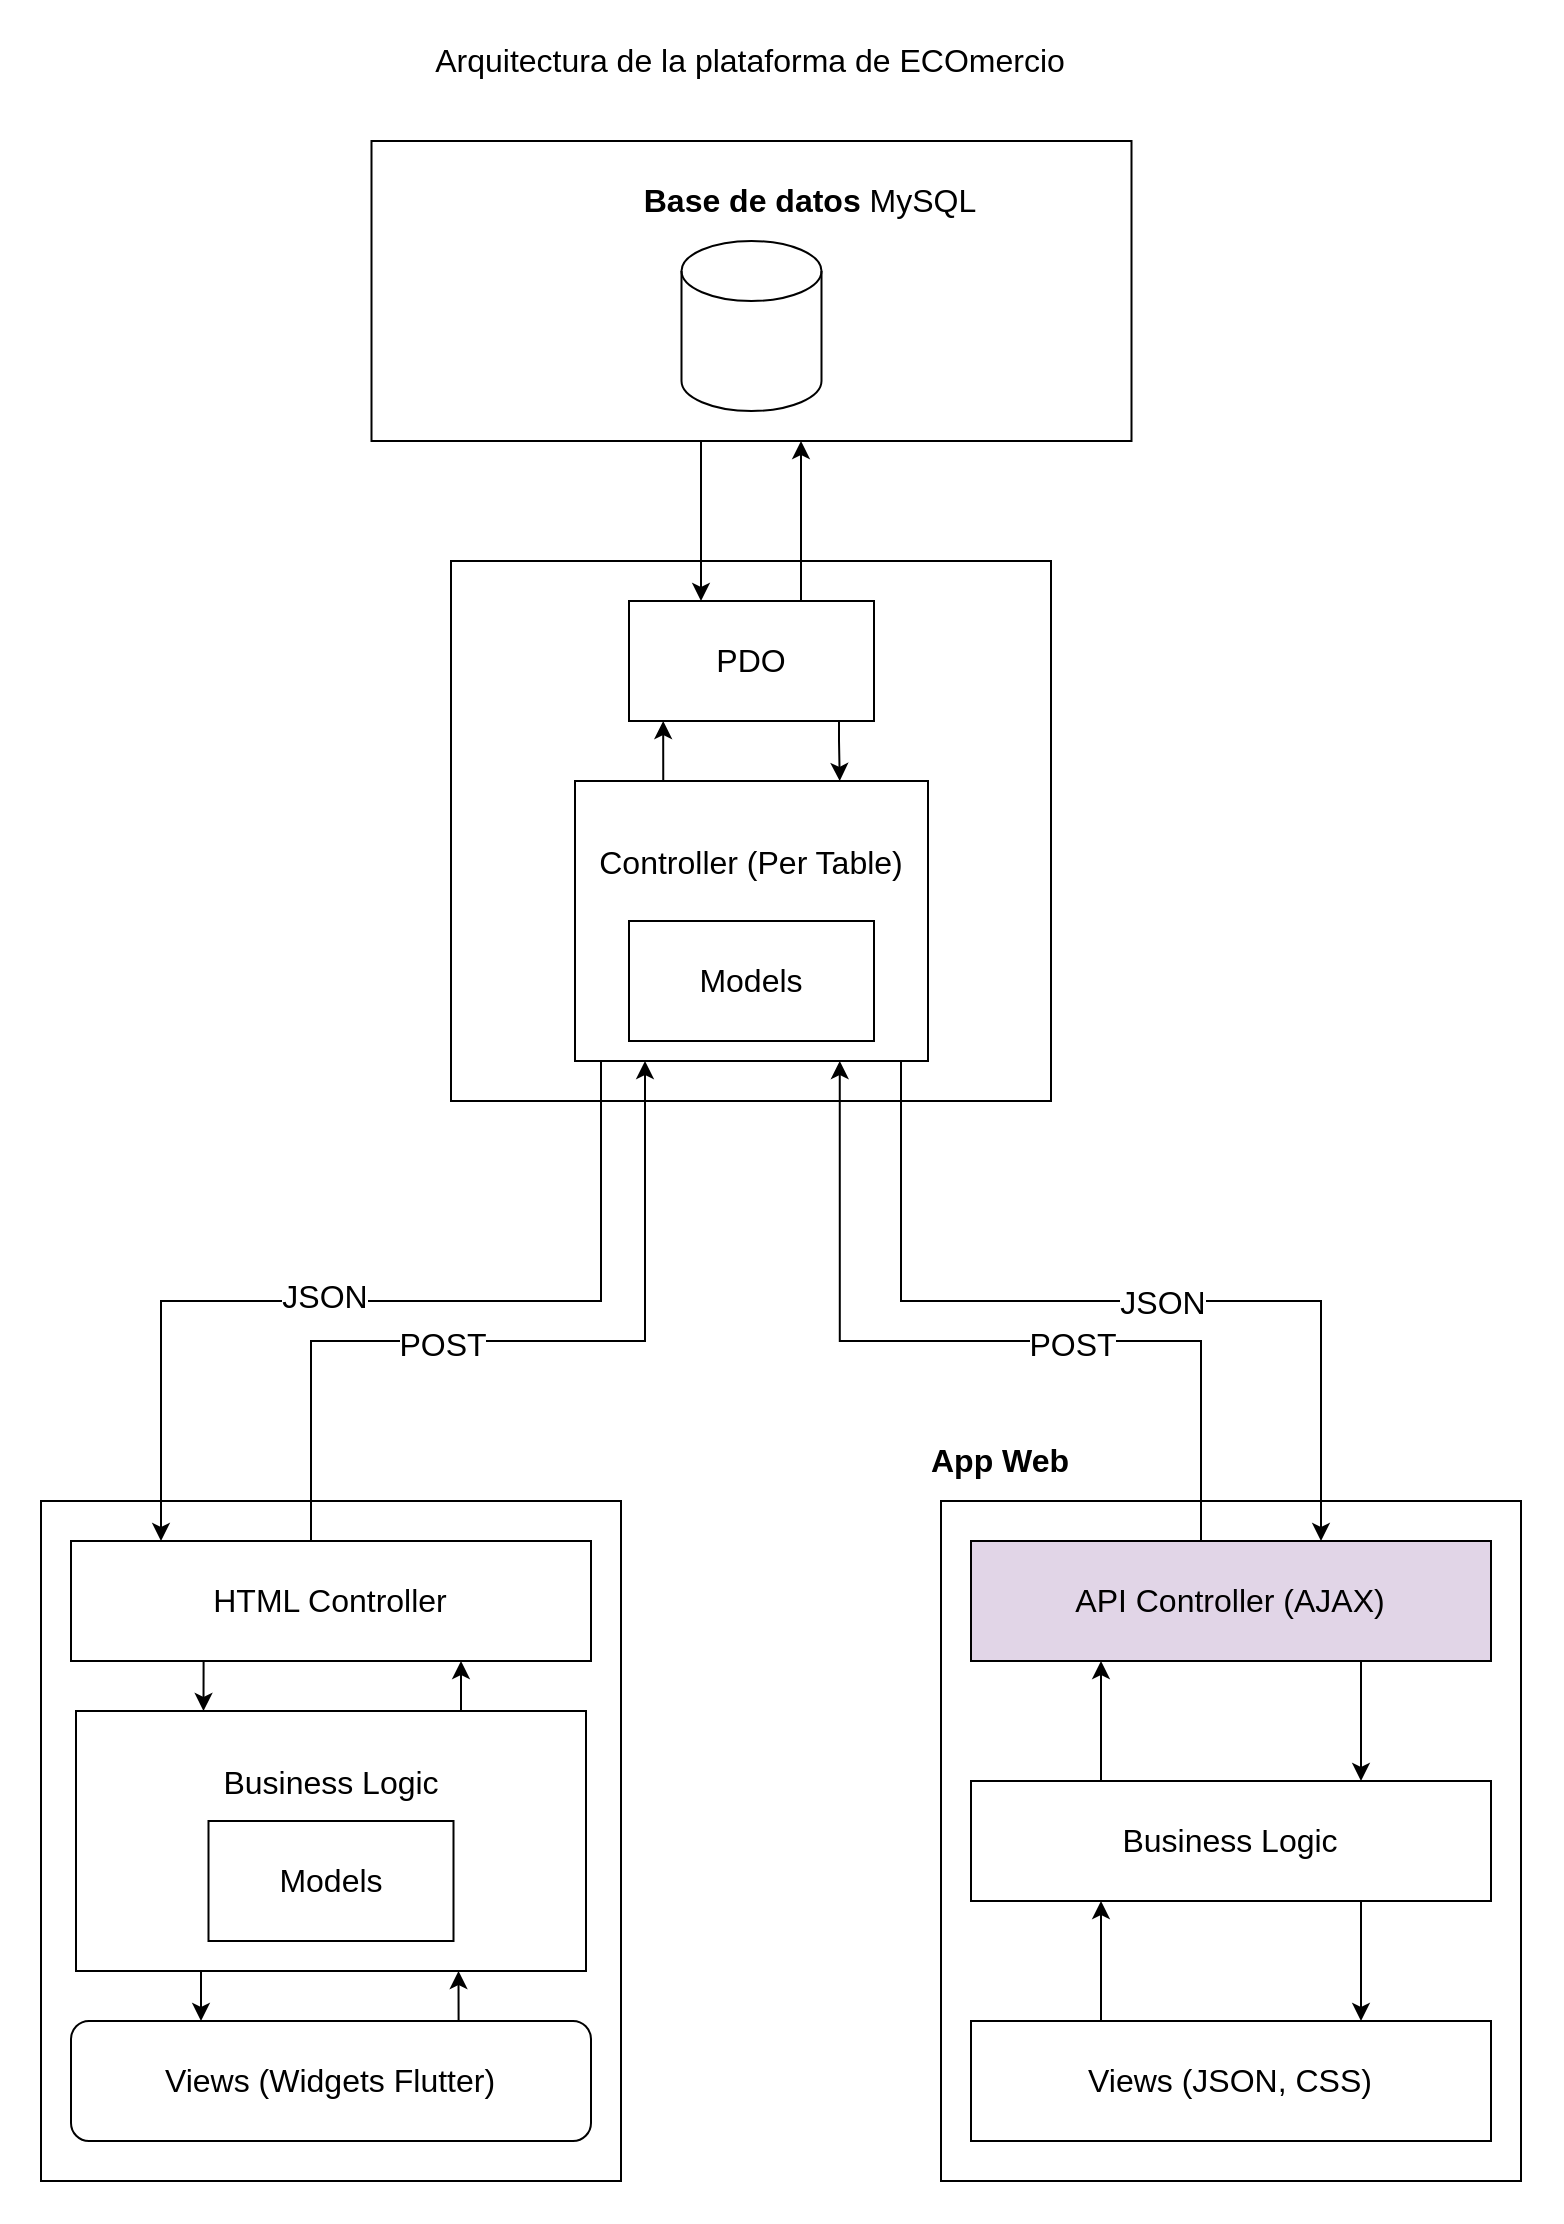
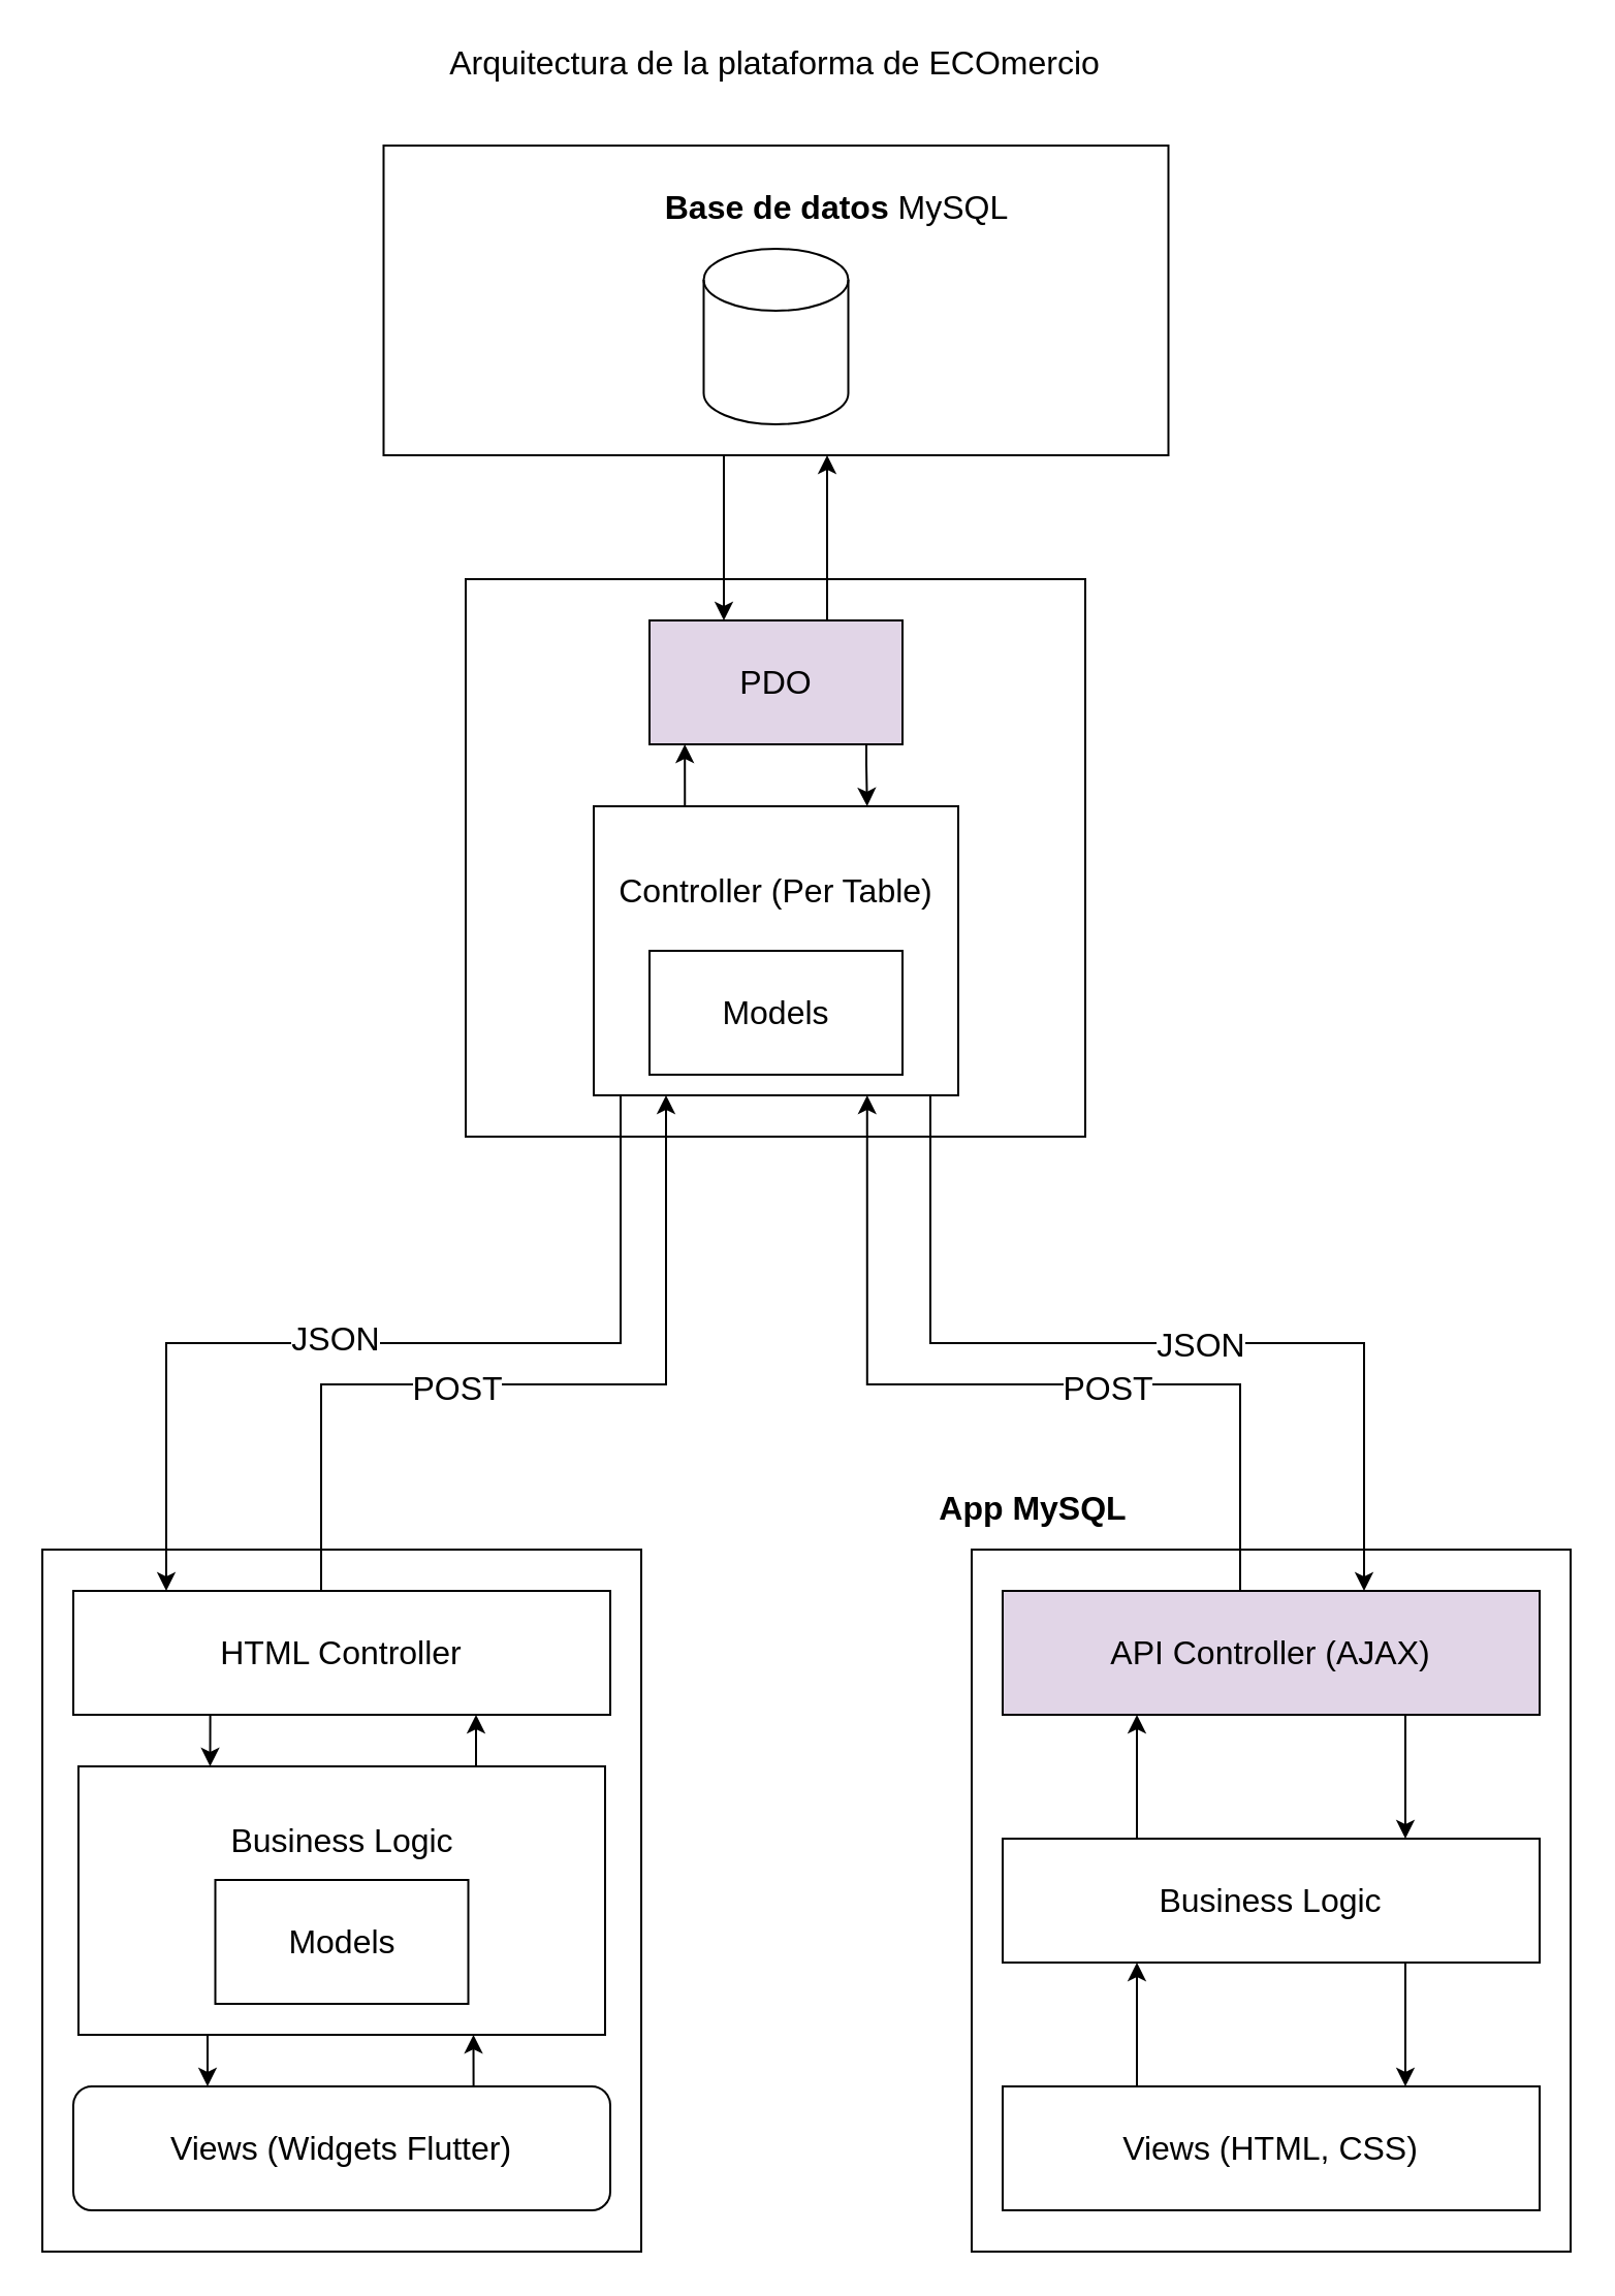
- <mxCell id="47" value="PDO" style="rounded=0;whiteSpace=wrap;html=1;fontSize=16;" vertex="1" parent="46"><mxGeometry width="122.5" height="60" as="geometry" /></mxCell>
+ <mxCell id="47" value="PDO" style="rounded=0;whiteSpace=wrap;html=1;fontSize=16;fillColor=#e1d5e7;" vertex="1" parent="46"><mxGeometry width="122.5" height="60" as="geometry" /></mxCell>
- <mxCell id="29" value="&lt;b&gt;App Web&lt;/b&gt;" style="text;html=1;strokeColor=none;fillColor=none;align=center;verticalAlign=middle;whiteSpace=wrap;rounded=0;fontSize=16;" vertex="1" parent="1"><mxGeometry x="410" y="720" width="180" height="20" as="geometry" /></mxCell>
+ <mxCell id="29" value="&lt;b&gt;App MySQL&lt;/b&gt;" style="text;html=1;strokeColor=none;fillColor=none;align=center;verticalAlign=middle;whiteSpace=wrap;rounded=0;fontSize=16;" vertex="1" parent="1"><mxGeometry x="410" y="720" width="180" height="20" as="geometry" /></mxCell>
- <mxCell id="24" value="Views (JSON, CSS)" style="rounded=0;whiteSpace=wrap;html=1;fontSize=16;" vertex="1" parent="23"><mxGeometry width="260" height="60.0" as="geometry" /></mxCell>
+ <mxCell id="24" value="Views (HTML, CSS)" style="rounded=0;whiteSpace=wrap;html=1;fontSize=16;" vertex="1" parent="23"><mxGeometry width="260" height="60.0" as="geometry" /></mxCell>
